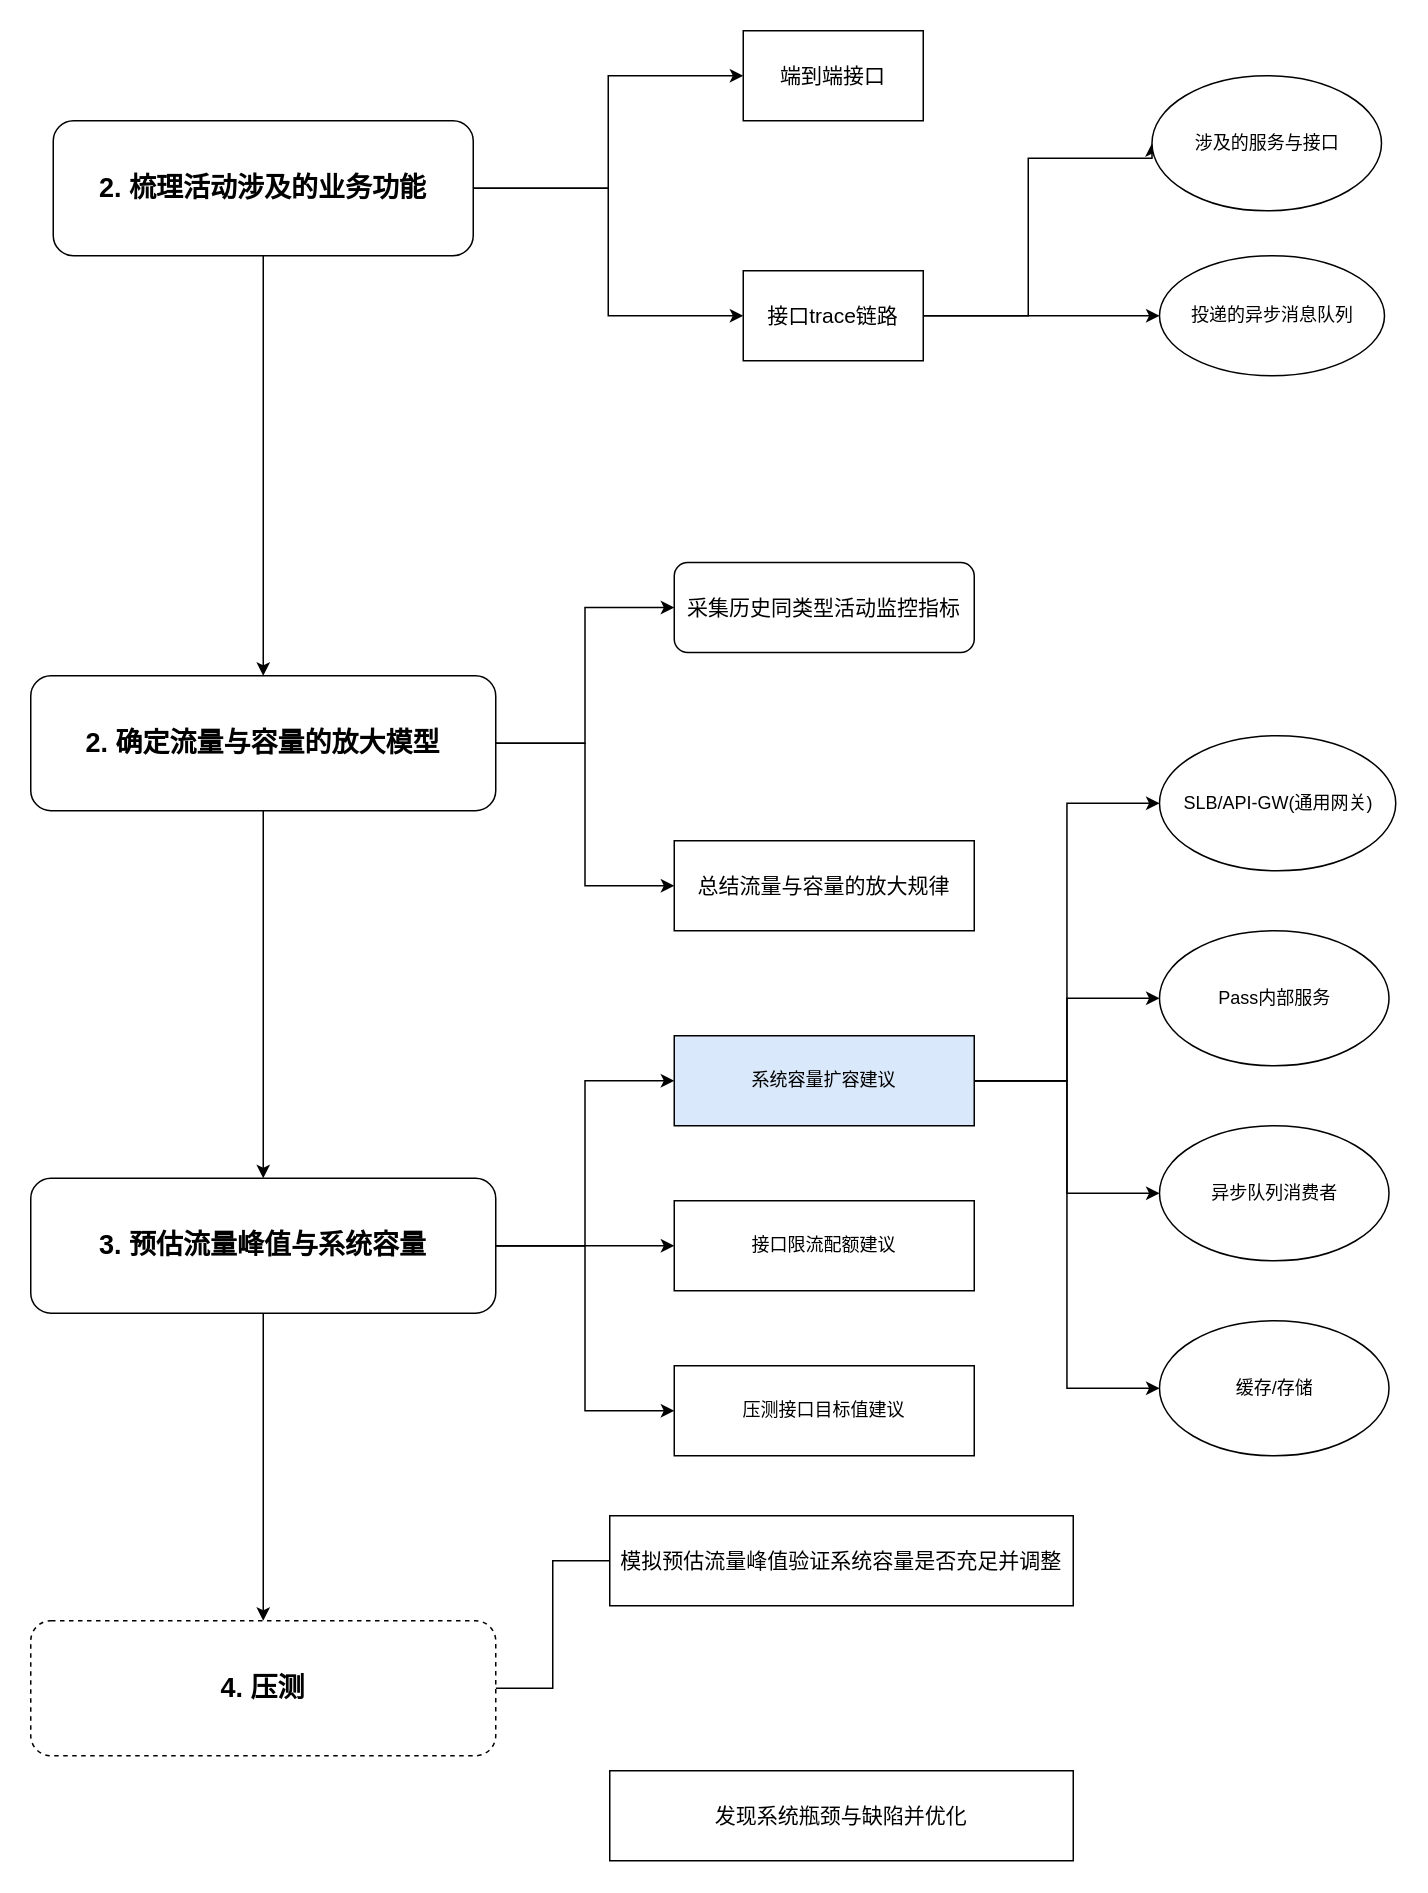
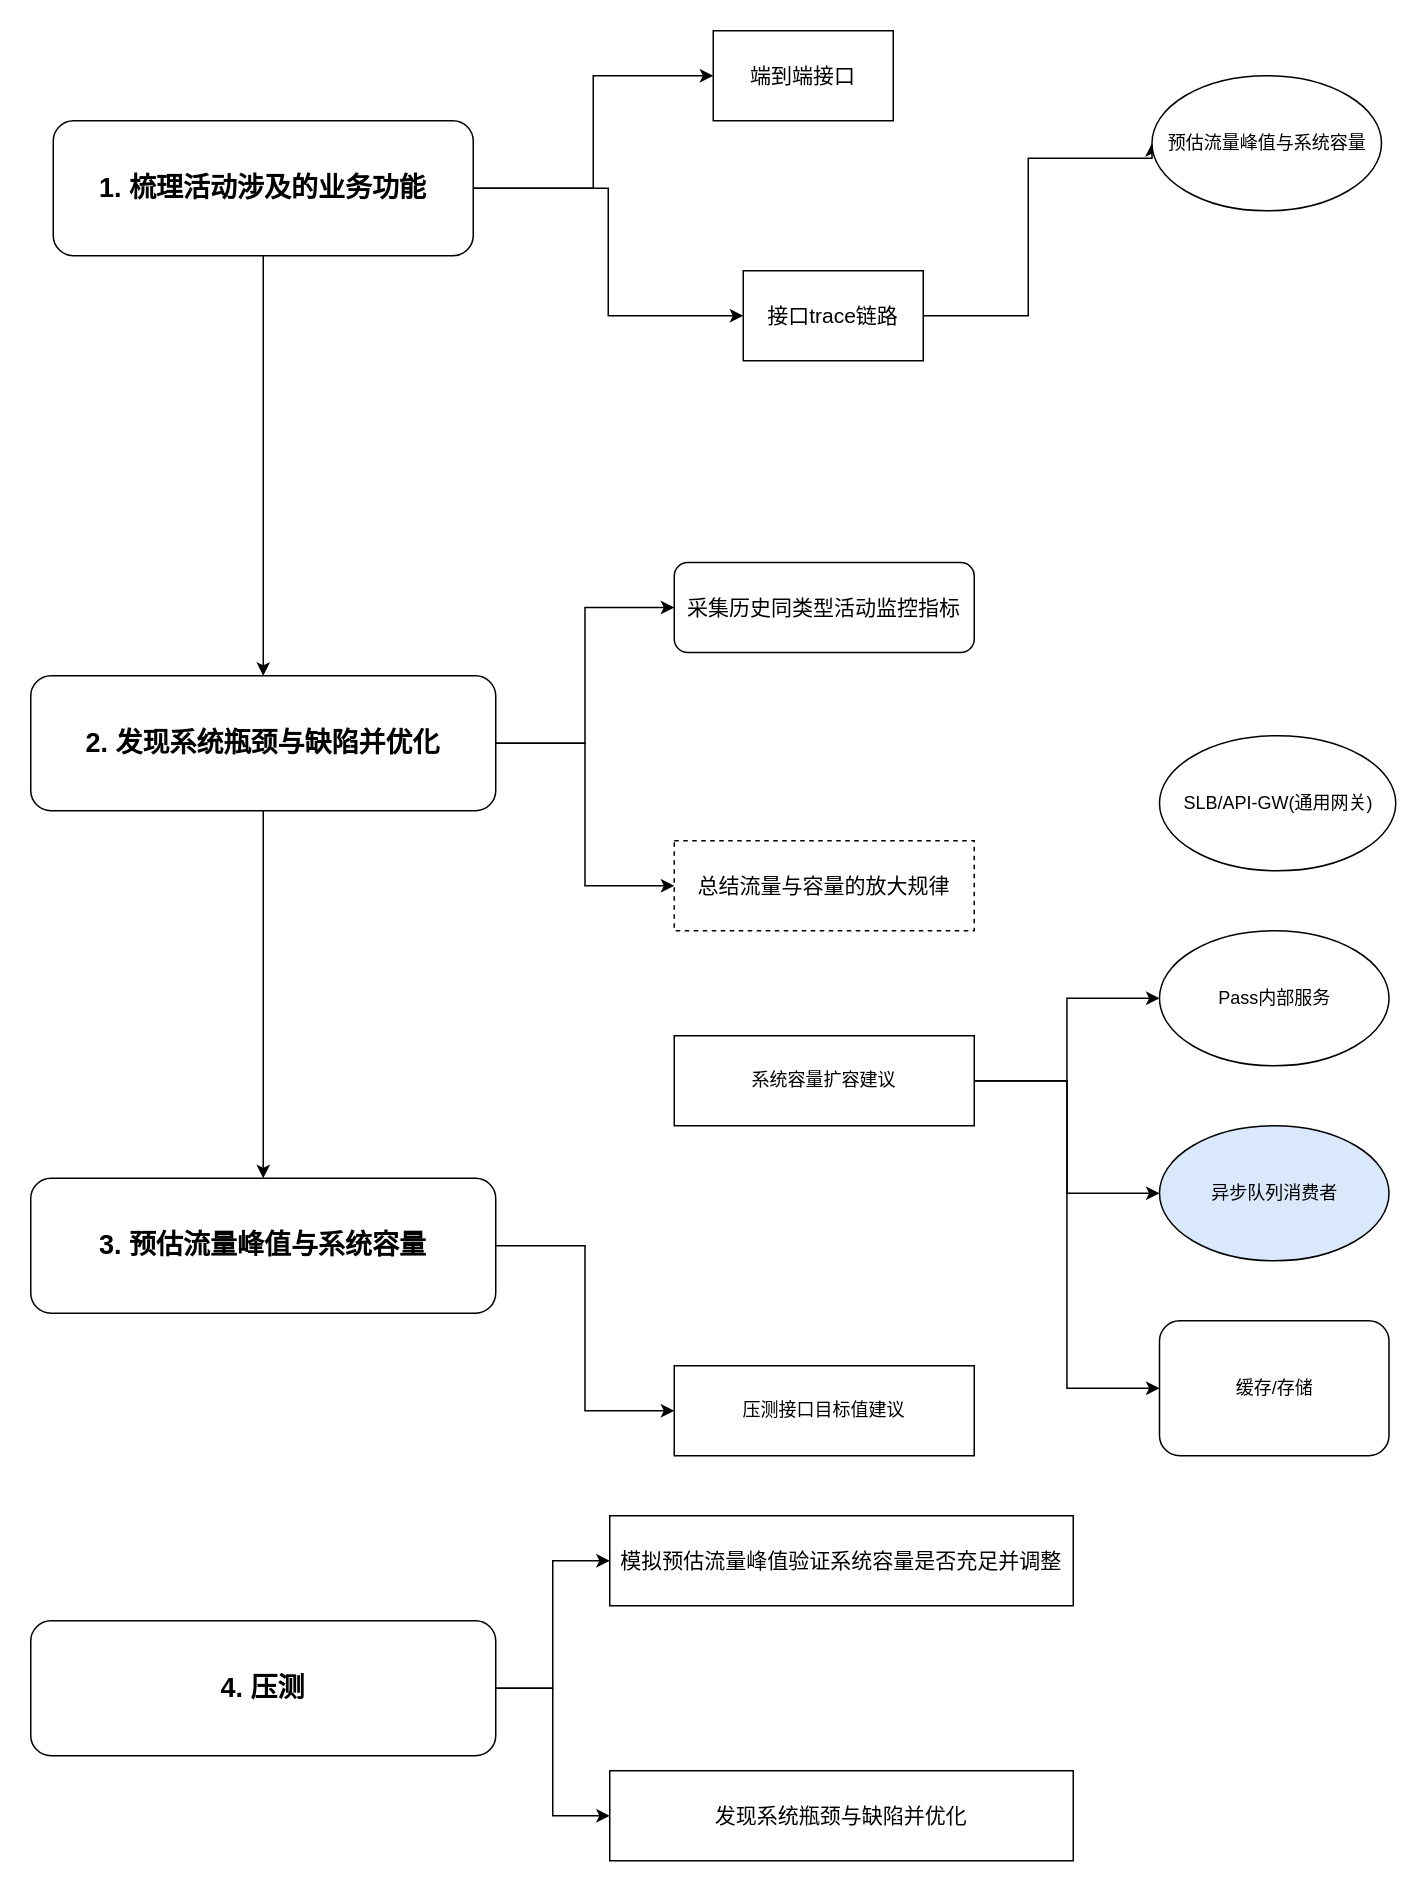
- <mxCell id="6" value="&lt;font style=&quot;font-size: 14px;&quot;&gt;端到端接口&lt;/font&gt;" style="rounded=0;whiteSpace=wrap;html=1;" vertex="1" parent="1"><mxGeometry x="495" y="20" width="120" height="60" as="geometry" /></mxCell>
+ <mxCell id="6" value="&lt;font style=&quot;font-size: 14px;&quot;&gt;端到端接口&lt;/font&gt;" style="rounded=0;whiteSpace=wrap;html=1;" vertex="1" parent="1"><mxGeometry x="475" y="20" width="120" height="60" as="geometry" /></mxCell>
- <mxCell id="10" value="涉及的服务与接口" style="ellipse;whiteSpace=wrap;html=1;" vertex="1" parent="1"><mxGeometry x="767.5" y="50" width="153" height="90" as="geometry" /></mxCell>
+ <mxCell id="10" value="预估流量峰值与系统容量" style="ellipse;whiteSpace=wrap;html=1;" vertex="1" parent="1"><mxGeometry x="767.5" y="50" width="153" height="90" as="geometry" /></mxCell>
- <mxCell id="5" value="&lt;font style=&quot;font-size: 18px;&quot;&gt;&lt;b&gt;2. 梳理活动涉及的业务功能&lt;/b&gt;&lt;/font&gt;" style="rounded=1;whiteSpace=wrap;html=1;" vertex="1" parent="1"><mxGeometry y="80" width="280" height="90" as="geometry" x="35" /></mxCell>
+ <mxCell id="5" value="&lt;font style=&quot;font-size: 18px;&quot;&gt;&lt;b&gt;1. 梳理活动涉及的业务功能&lt;/b&gt;&lt;/font&gt;" style="rounded=1;whiteSpace=wrap;html=1;" vertex="1" parent="1"><mxGeometry y="80" width="280" height="90" as="geometry" x="35" /></mxCell>
- <mxCell id="7" style="edgeStyle=orthogonalEdgeStyle;rounded=0;orthogonalLoop=1;jettySize=auto;html=1;entryX=0;entryY=0.5;entryDx=0;entryDy=0;" edge="1" parent="1" source="9" target="11"><mxGeometry relative="1" as="geometry" /></mxCell>
- <mxCell id="11" value="投递的异步消息队列" style="ellipse;whiteSpace=wrap;html=1;" vertex="1" parent="1"><mxGeometry x="772.5" y="170" width="150" height="80" as="geometry" /></mxCell>
- <mxCell id="15" value="&lt;span style=&quot;font-size: 18px;&quot;&gt;&lt;b&gt;2. 确定流量与容量的放大模型&lt;/b&gt;&lt;/span&gt;" style="rounded=1;whiteSpace=wrap;html=1;" vertex="1" parent="1"><mxGeometry x="20" y="450" width="310" height="90" as="geometry" /></mxCell>
+ <mxCell id="15" value="&lt;span style=&quot;font-size: 18px;&quot;&gt;&lt;b&gt;2. 发现系统瓶颈与缺陷并优化&lt;/b&gt;&lt;/span&gt;" style="rounded=1;whiteSpace=wrap;html=1;" vertex="1" parent="1"><mxGeometry x="20" y="450" width="310" height="90" as="geometry" /></mxCell>
- <mxCell id="23" style="edgeStyle=orthogonalEdgeStyle;rounded=0;orthogonalLoop=1;jettySize=auto;html=1;entryX=0;entryY=0.5;entryDx=0;entryDy=0;" edge="1" parent="1" source="27" target="30"><mxGeometry relative="1" as="geometry" /></mxCell>
- <mxCell id="22" value="&lt;font style=&quot;font-size: 14px;&quot;&gt;总结流量与容量的放大规律&lt;/font&gt;" style="rounded=0;whiteSpace=wrap;html=1;" vertex="1" parent="1"><mxGeometry x="449" y="560" width="200" height="60" as="geometry" /></mxCell>
+ <mxCell id="22" value="&lt;font style=&quot;font-size: 14px;&quot;&gt;总结流量与容量的放大规律&lt;/font&gt;" style="rounded=0;whiteSpace=wrap;html=1;dashed=1;" vertex="1" parent="1"><mxGeometry x="449" y="560" width="200" height="60" as="geometry" /></mxCell>
- <mxCell id="27" value="系统容量扩容建议" style="rounded=0;whiteSpace=wrap;html=1;fillColor=#dae8fc;" vertex="1" parent="1"><mxGeometry x="449" y="690" width="200" height="60" as="geometry" /></mxCell>
+ <mxCell id="27" value="系统容量扩容建议" style="rounded=0;whiteSpace=wrap;html=1;" vertex="1" parent="1"><mxGeometry x="449" y="690" width="200" height="60" as="geometry" /></mxCell>
- <mxCell id="16" style="edgeStyle=orthogonalEdgeStyle;rounded=0;orthogonalLoop=1;jettySize=auto;html=1;entryX=0;entryY=0.5;entryDx=0;entryDy=0;" edge="1" parent="1" source="20" target="27"><mxGeometry relative="1" as="geometry" /></mxCell>
- <mxCell id="33" value="异步队列消费者" style="ellipse;whiteSpace=wrap;html=1;" vertex="1" parent="1"><mxGeometry x="772.5" y="750" width="153" height="90" as="geometry" /></mxCell>
+ <mxCell id="33" value="异步队列消费者" style="ellipse;whiteSpace=wrap;html=1;fillColor=#dae8fc;" vertex="1" parent="1"><mxGeometry x="772.5" y="750" width="153" height="90" as="geometry" /></mxCell>
- <mxCell id="17" style="edgeStyle=orthogonalEdgeStyle;rounded=0;orthogonalLoop=1;jettySize=auto;html=1;entryX=0;entryY=0.5;entryDx=0;entryDy=0;" edge="1" parent="1" source="20" target="28"><mxGeometry relative="1" as="geometry" /></mxCell>
- <mxCell id="28" value="接口限流配额建议" style="rounded=0;whiteSpace=wrap;html=1;" vertex="1" parent="1"><mxGeometry x="449" y="800" width="200" height="60" as="geometry" /></mxCell>
- <mxCell id="32" value="缓存/存储" style="ellipse;whiteSpace=wrap;html=1;" vertex="1" parent="1"><mxGeometry x="772.5" y="880" width="153" height="90" as="geometry" /></mxCell>
+ <mxCell id="32" value="缓存/存储" style="whiteSpace=wrap;html=1;rounded=1;" vertex="1" parent="1"><mxGeometry x="772.5" y="880" width="153" height="90" as="geometry" /></mxCell>
- <mxCell id="19" style="edgeStyle=orthogonalEdgeStyle;rounded=0;orthogonalLoop=1;jettySize=auto;html=1;entryX=0.5;entryY=0;entryDx=0;entryDy=0;" edge="1" parent="1" source="20" target="36"><mxGeometry relative="1" as="geometry" /></mxCell>
- <mxCell id="34" style="edgeStyle=orthogonalEdgeStyle;rounded=0;orthogonalLoop=1;jettySize=auto;html=1;entryX=0;entryY=0.5;entryDx=0;entryDy=0;endArrow=none;" edge="1" parent="1" source="36" target="37"><mxGeometry relative="1" as="geometry" /></mxCell>
+ <mxCell id="34" style="edgeStyle=orthogonalEdgeStyle;rounded=0;orthogonalLoop=1;jettySize=auto;html=1;entryX=0;entryY=0.5;entryDx=0;entryDy=0;" edge="1" parent="1" source="36" target="37"><mxGeometry relative="1" as="geometry" /></mxCell>
- <mxCell id="36" value="&lt;span style=&quot;font-size: 18px;&quot;&gt;&lt;b&gt;4. 压测&lt;/b&gt;&lt;/span&gt;" style="rounded=1;whiteSpace=wrap;html=1;dashed=1;" vertex="1" parent="1"><mxGeometry x="20" y="1080" width="310" height="90" as="geometry" /></mxCell>
+ <mxCell id="36" value="&lt;span style=&quot;font-size: 18px;&quot;&gt;&lt;b&gt;4. 压测&lt;/b&gt;&lt;/span&gt;" style="rounded=1;whiteSpace=wrap;html=1;" vertex="1" parent="1"><mxGeometry x="20" y="1080" width="310" height="90" as="geometry" /></mxCell>
+ <mxCell id="35" style="edgeStyle=orthogonalEdgeStyle;rounded=0;orthogonalLoop=1;jettySize=auto;html=1;exitX=1;exitY=0.5;exitDx=0;exitDy=0;entryX=0;entryY=0.5;entryDx=0;entryDy=0;" edge="1" parent="1" source="36" target="38"><mxGeometry relative="1" as="geometry" /></mxCell>
